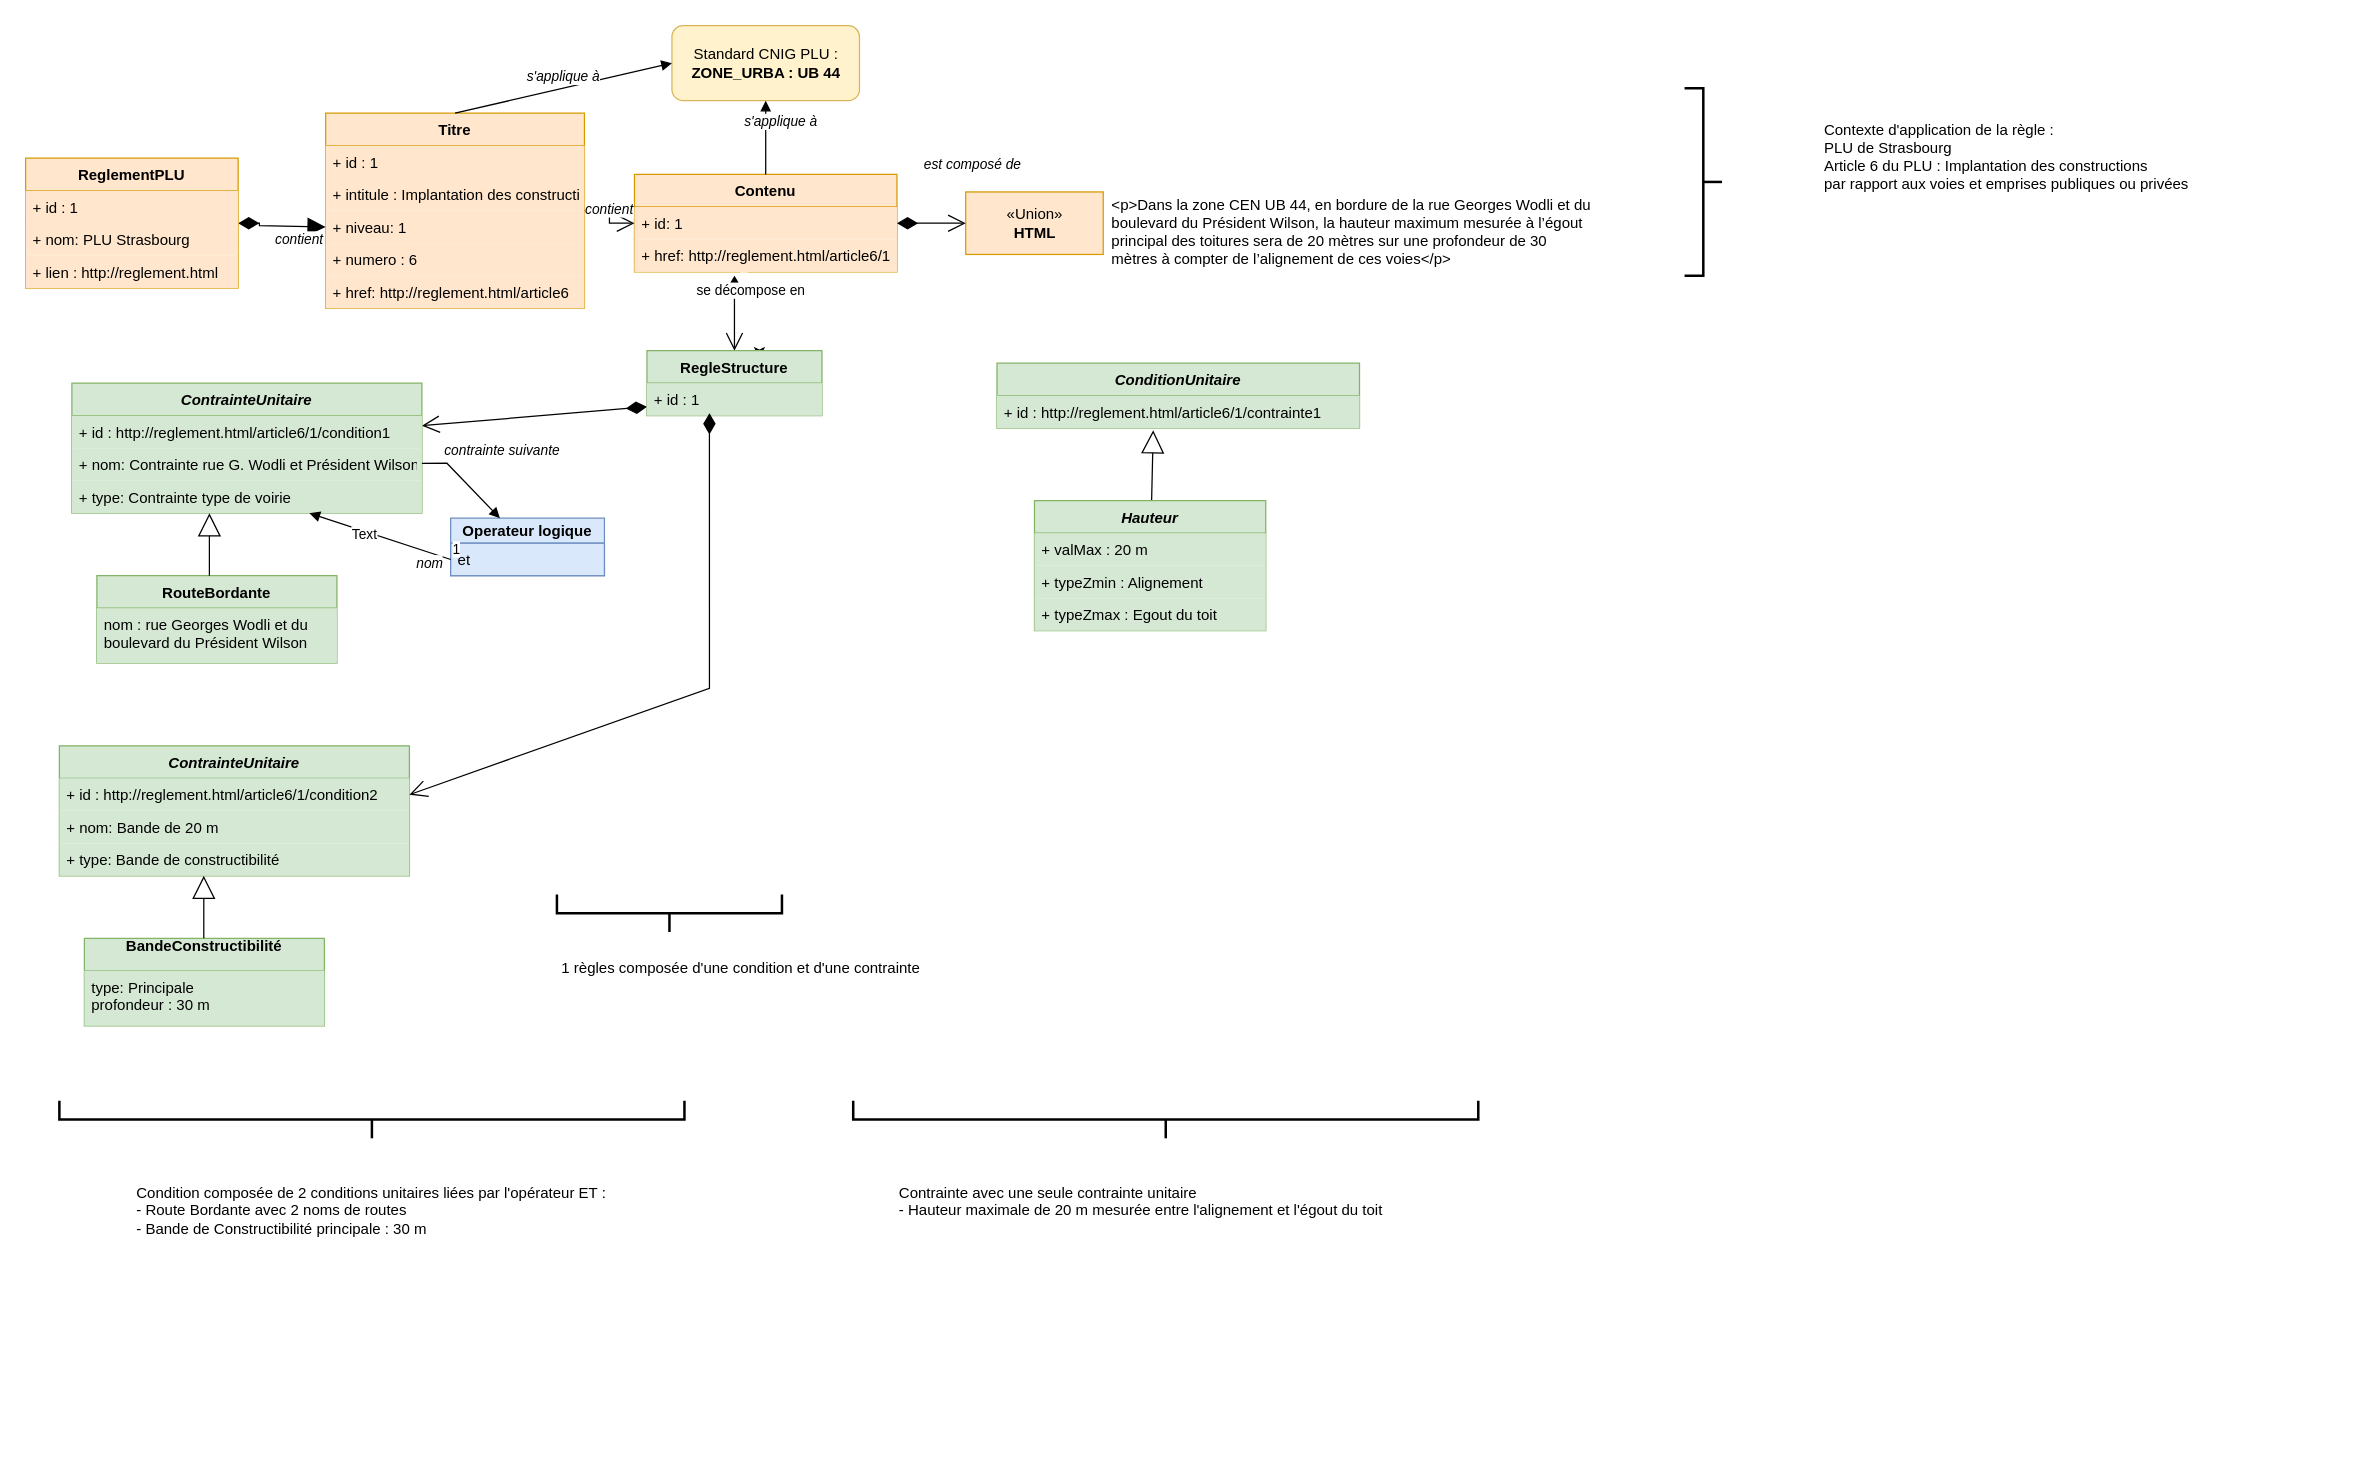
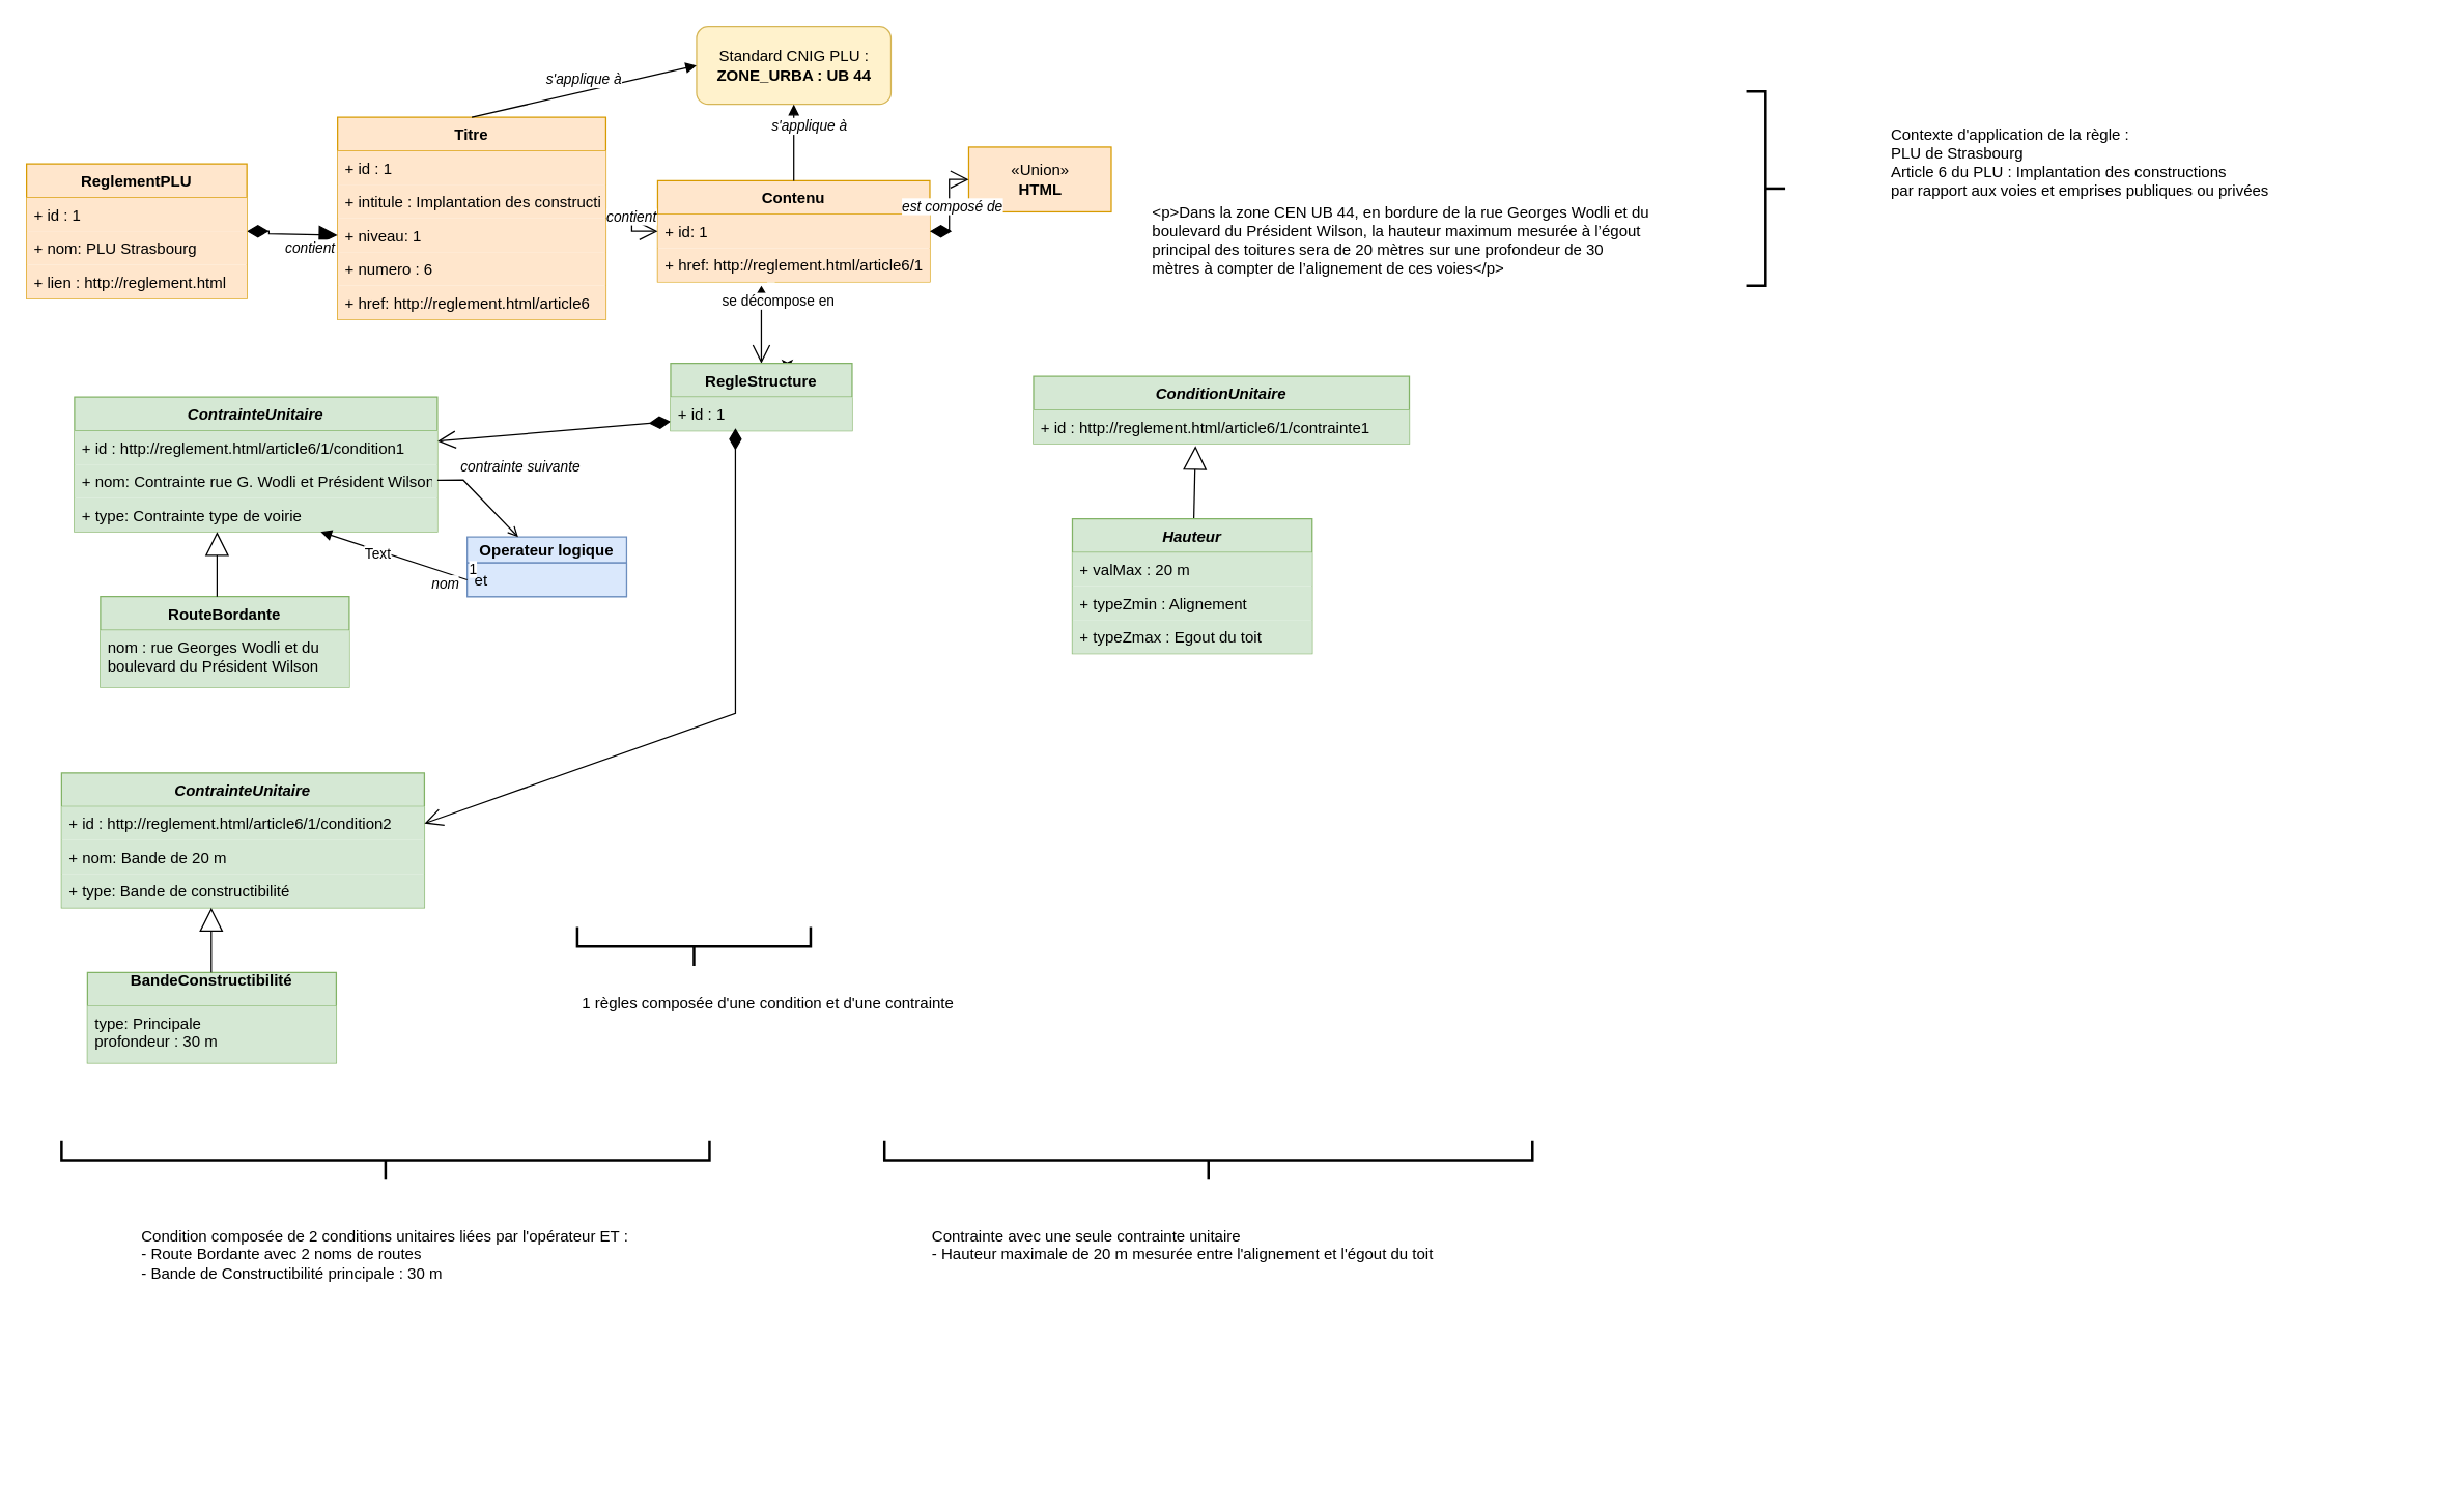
- <mxCell id="3" value="&lt;div&gt;«Union»&lt;b&gt;&lt;br&gt;&lt;/b&gt;&lt;/div&gt;&lt;div&gt;&lt;b&gt;HTML&lt;/b&gt;&lt;/div&gt;" style="html=1;fillColor=#ffe6cc;strokeColor=#d79b00;rounded=0;" parent="1" vertex="1"><mxGeometry x="772" y="153" width="110" height="50" as="geometry" /></mxCell>
+ <mxCell id="3" value="&lt;div&gt;«Union»&lt;b&gt;&lt;br&gt;&lt;/b&gt;&lt;/div&gt;&lt;div&gt;&lt;b&gt;HTML&lt;/b&gt;&lt;/div&gt;" style="html=1;fillColor=#ffe6cc;strokeColor=#d79b00;rounded=0;" parent="1" vertex="1"><mxGeometry x="747" y="113" width="110" height="50" as="geometry" /></mxCell>
- <mxCell id="41" value="" style="endArrow=block;endFill=1;html=1;align=left;verticalAlign=top;rounded=0;" parent="1" source="27" target="39" edge="1"><mxGeometry x="0.15" y="-14" relative="1" as="geometry"><mxPoint x="857" y="330" as="sourcePoint" /><mxPoint x="508" y="684" as="targetPoint" /><mxPoint as="offset" /><Array as="points"><mxPoint x="357" y="370" /></Array></mxGeometry></mxCell>
+ <mxCell id="41" value="" style="endArrow=open;endFill=1;html=1;align=left;verticalAlign=top;rounded=0;" parent="1" source="27" target="39" edge="1"><mxGeometry x="0.15" y="-14" relative="1" as="geometry"><mxPoint x="857" y="330" as="sourcePoint" /><mxPoint x="508" y="684" as="targetPoint" /><mxPoint as="offset" /><Array as="points"><mxPoint x="357" y="370" /></Array></mxGeometry></mxCell>
